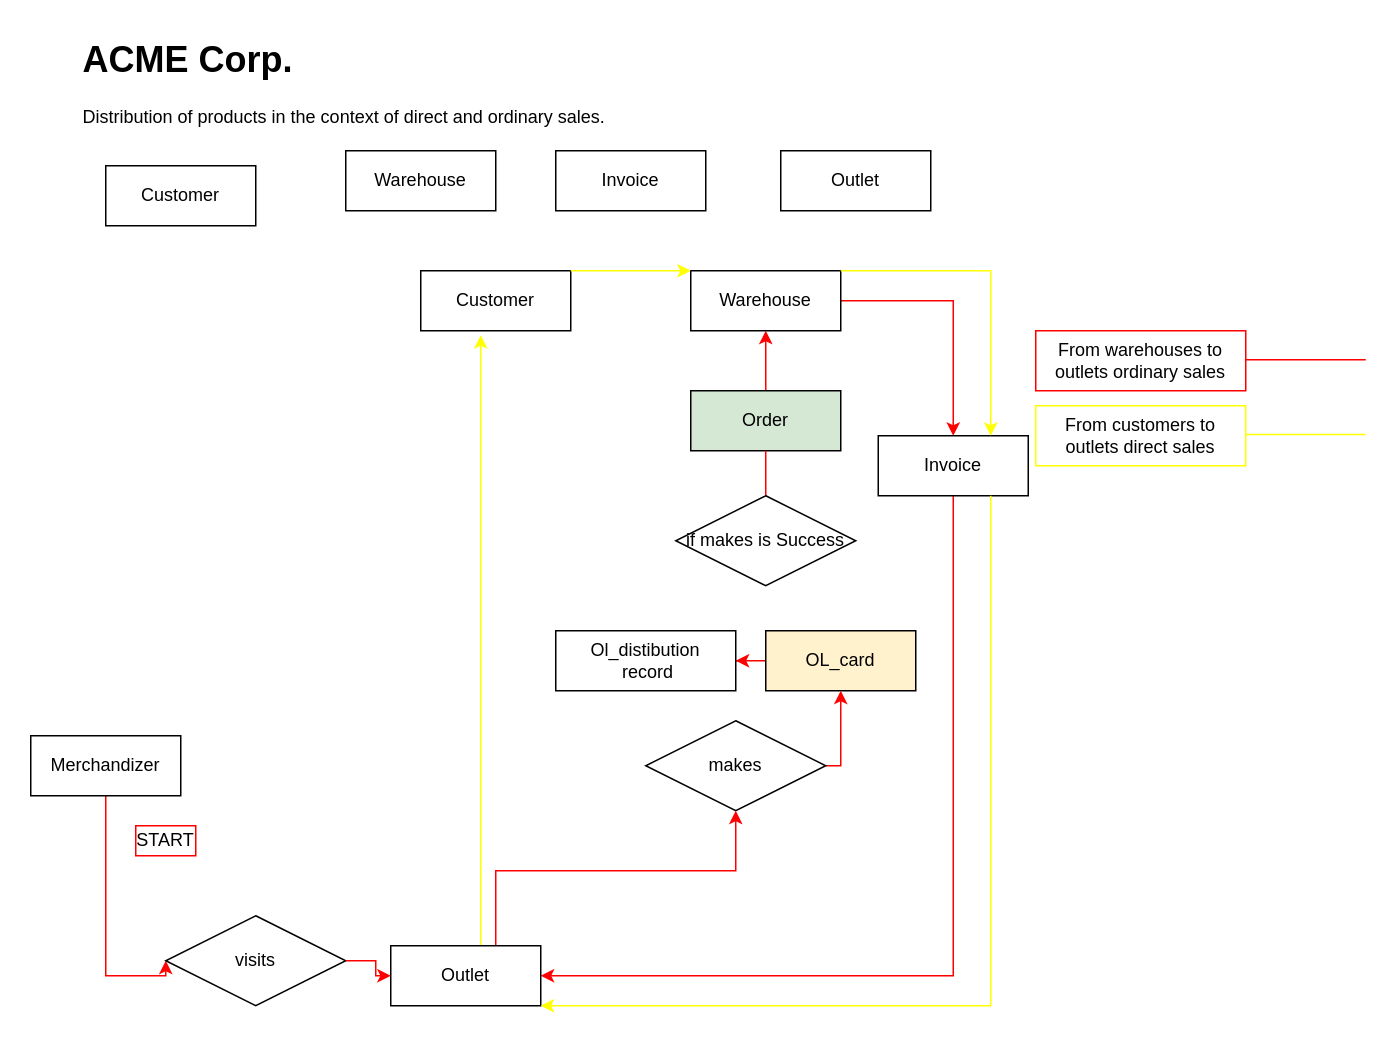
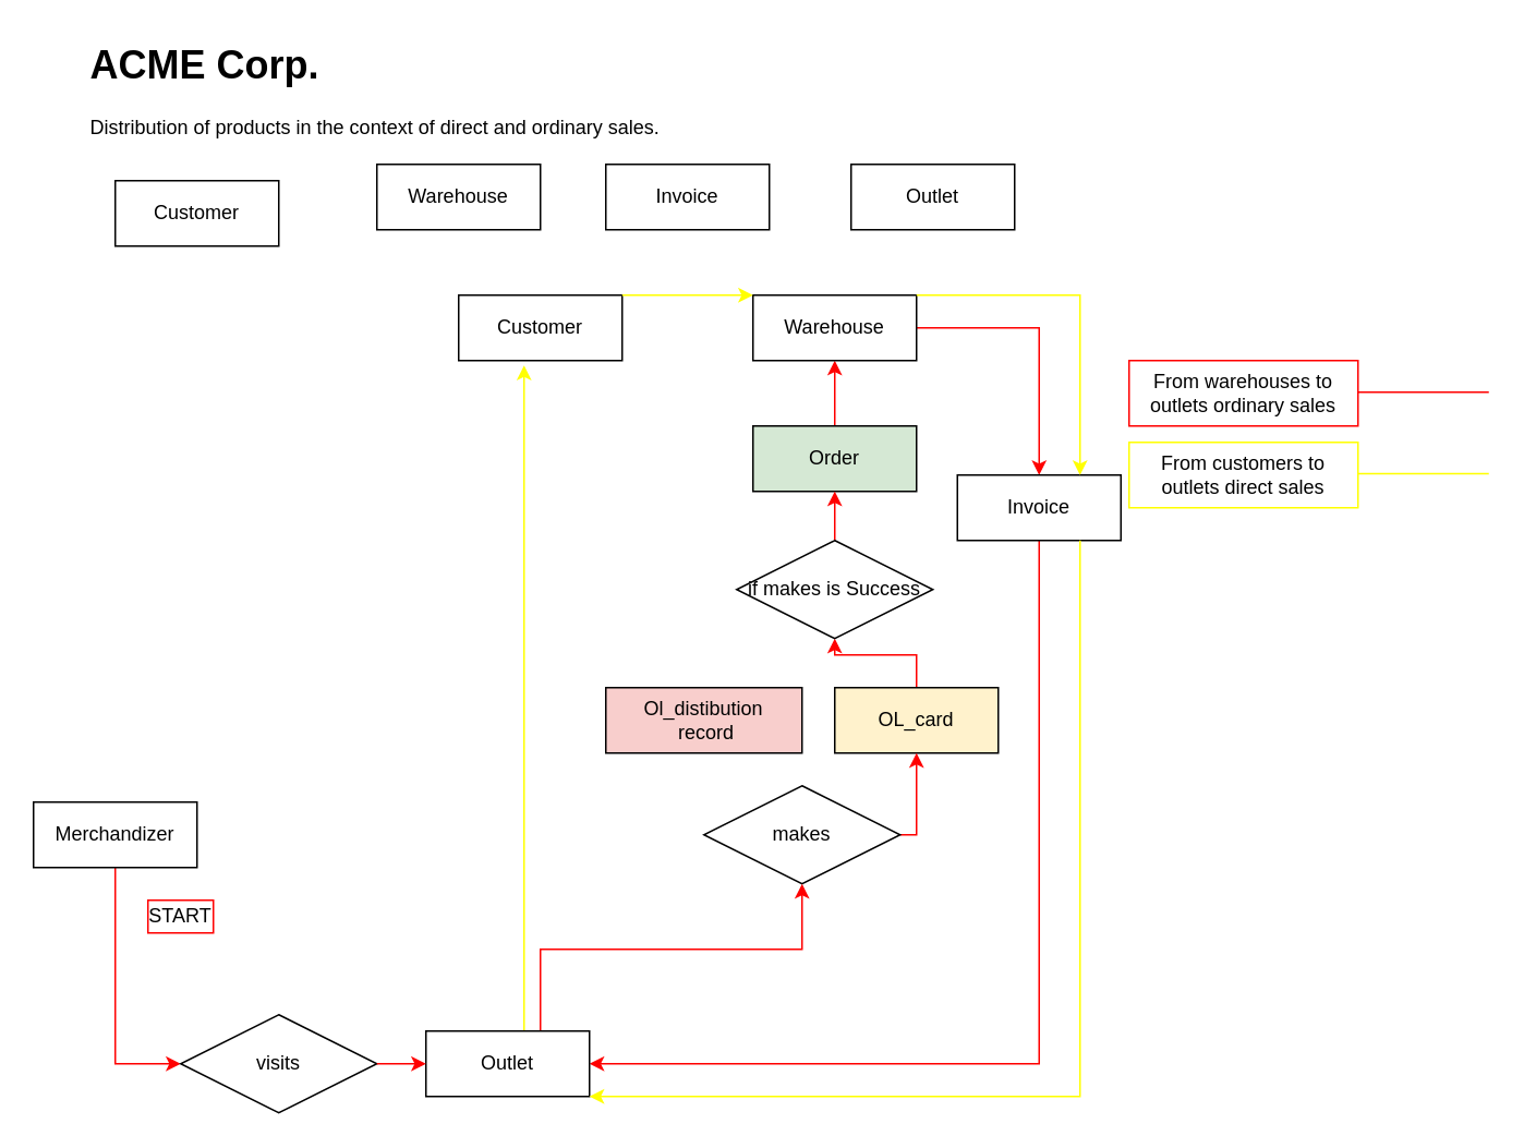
- <mxCell id="11" value="" style="edgeStyle=orthogonalEdgeStyle;rounded=0;orthogonalLoop=1;jettySize=auto;html=1;strokeColor=#FF0000;entryX=0.5;entryY=1;entryDx=0;entryDy=0;endArrow=none;" parent="1" source="12" target="7" edge="1"><mxGeometry relative="1" as="geometry"><mxPoint x="330" y="220" as="targetPoint" /></mxGeometry></mxCell>
+ <mxCell id="11" value="" style="edgeStyle=orthogonalEdgeStyle;rounded=0;orthogonalLoop=1;jettySize=auto;html=1;strokeColor=#FF0000;entryX=0.5;entryY=1;entryDx=0;entryDy=0;" parent="1" source="12" target="7" edge="1"><mxGeometry relative="1" as="geometry"><mxPoint x="330" y="220" as="targetPoint" /></mxGeometry></mxCell>
- <mxCell id="13" value="Ol_distibution&lt;br&gt;&amp;nbsp;record" style="whiteSpace=wrap;html=1;" parent="1" vertex="1"><mxGeometry x="370" y="420" width="120" height="40" as="geometry" /></mxCell>
+ <mxCell id="13" value="Ol_distibution&lt;br&gt;&amp;nbsp;record" style="whiteSpace=wrap;html=1;fillColor=#f8cecc;" parent="1" vertex="1"><mxGeometry x="370" y="420" width="120" height="40" as="geometry" /></mxCell>
- <mxCell id="4" value="" style="edgeStyle=orthogonalEdgeStyle;rounded=0;orthogonalLoop=1;jettySize=auto;html=1;strokeColor=#FF0000;" parent="1" source="5" target="13" edge="1"><mxGeometry relative="1" as="geometry" /></mxCell>
+ <mxCell id="4" value="" style="edgeStyle=orthogonalEdgeStyle;rounded=0;orthogonalLoop=1;jettySize=auto;html=1;strokeColor=#FF0000;" parent="1" source="5" target="12" edge="1"><mxGeometry relative="1" as="geometry" /></mxCell>
- <mxCell id="10" value="visits" style="shape=rhombus;perimeter=rhombusPerimeter;whiteSpace=wrap;html=1;align=center;" parent="1" vertex="1"><mxGeometry x="110" y="610" width="120" height="60" as="geometry" /></mxCell>
+ <mxCell id="10" value="visits" style="shape=rhombus;perimeter=rhombusPerimeter;whiteSpace=wrap;html=1;align=center;" parent="1" vertex="1"><mxGeometry x="110" y="620" width="120" height="60" as="geometry" /></mxCell>
